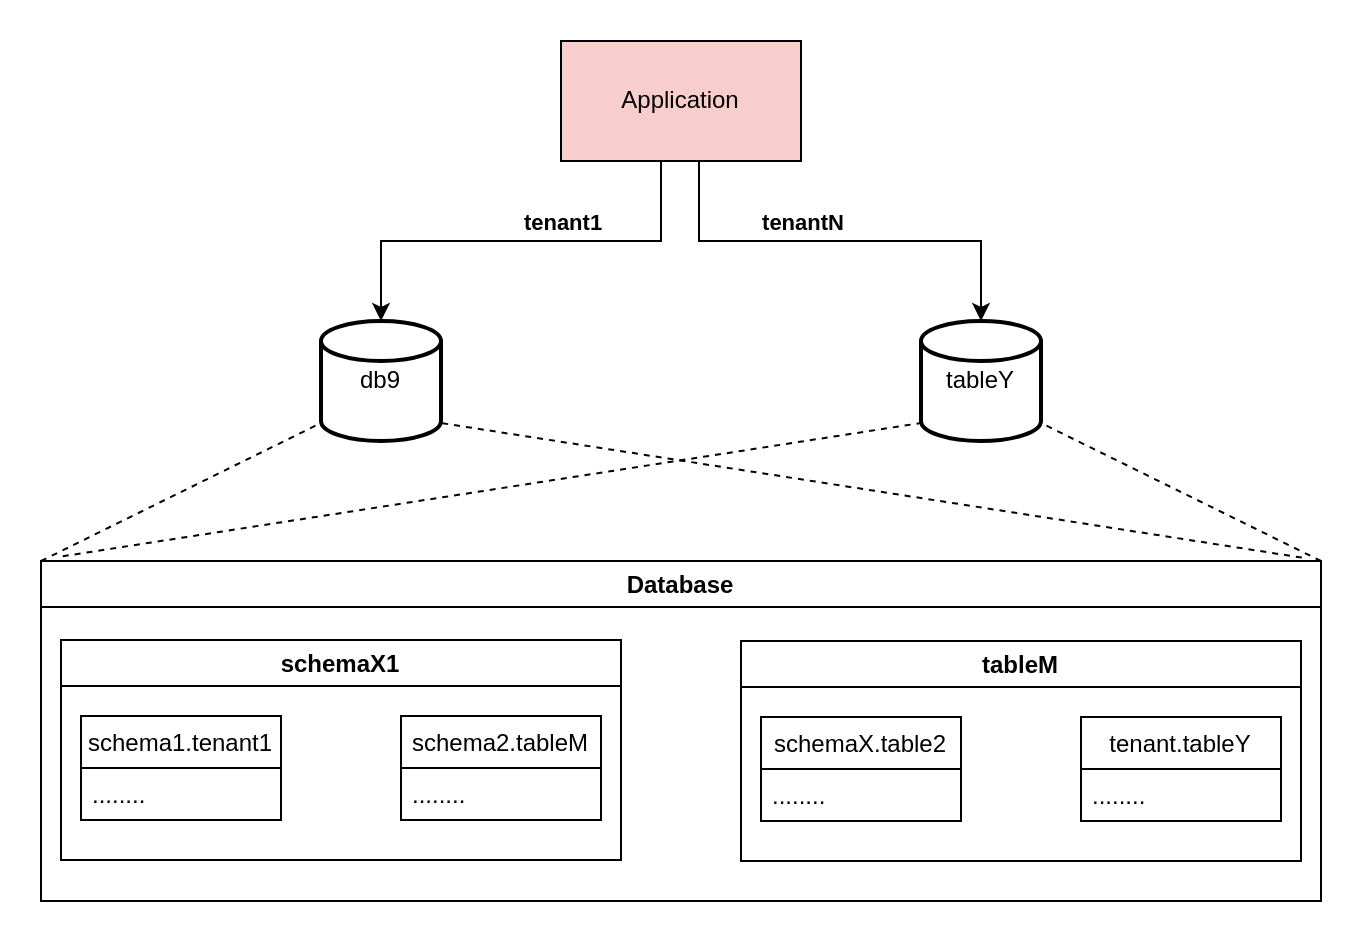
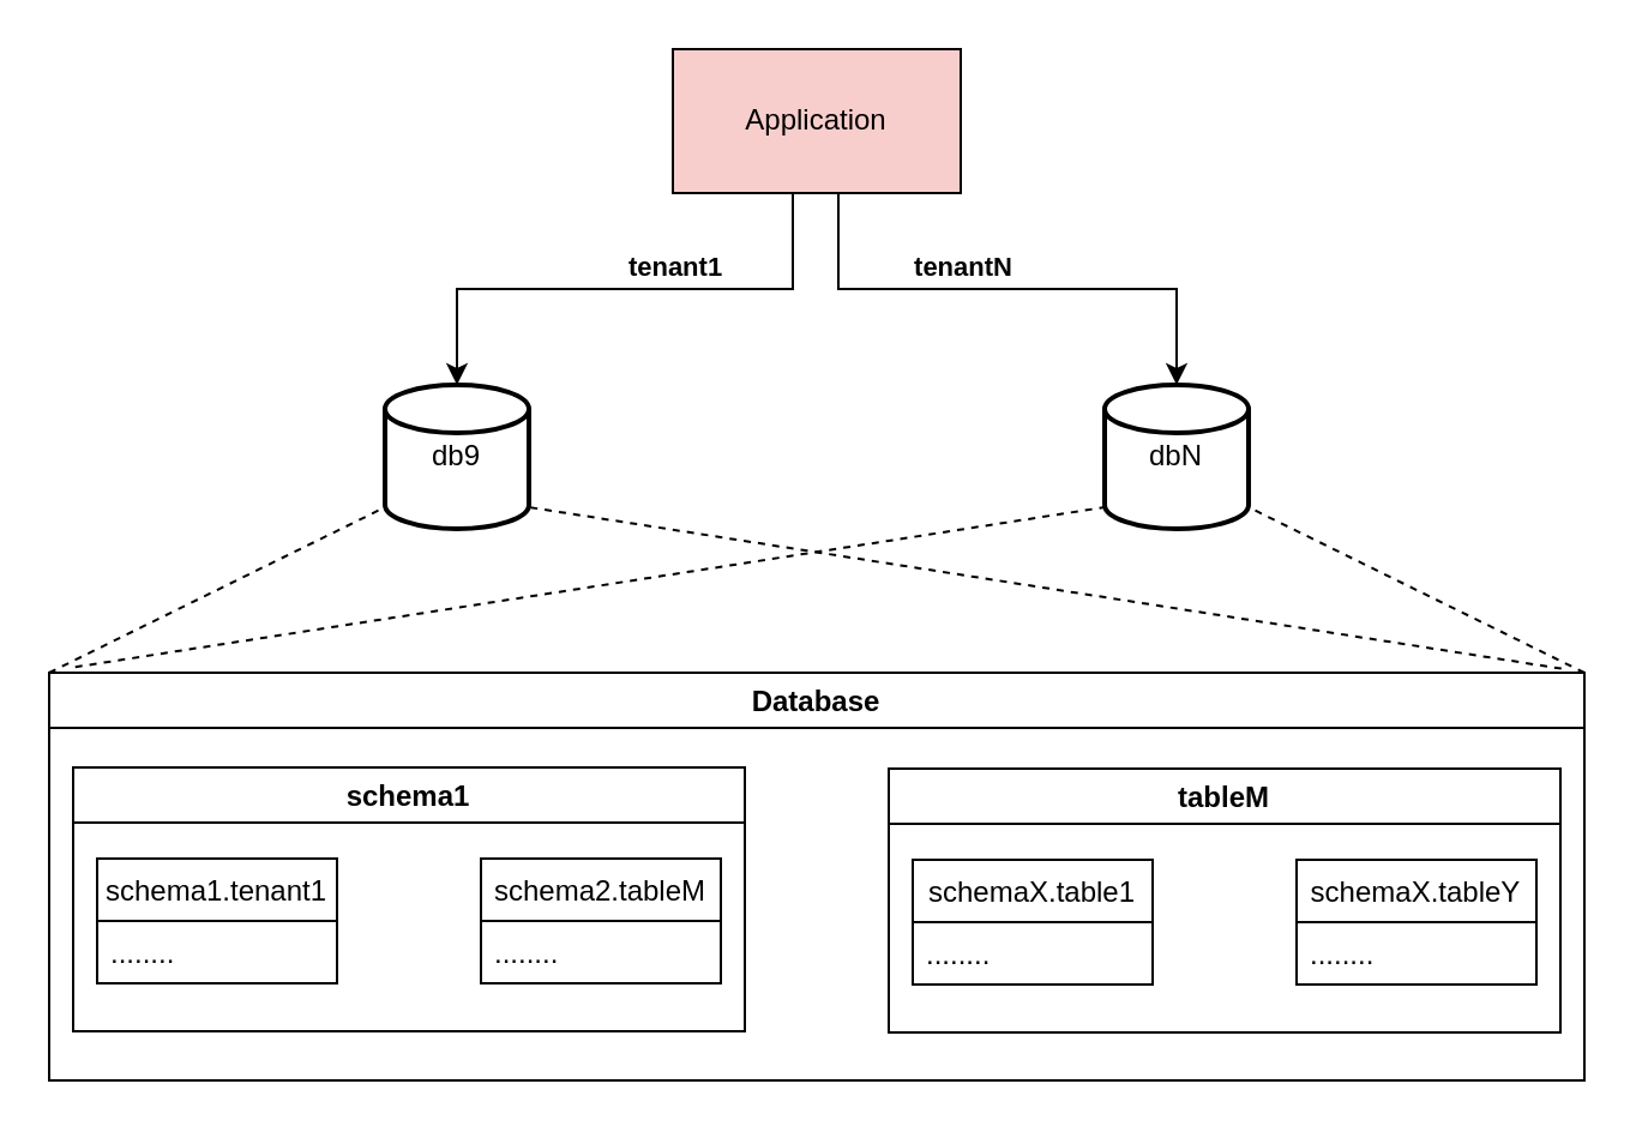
- <mxCell id="11" value="tableY" style="strokeWidth=2;html=1;shape=mxgraph.flowchart.database;whiteSpace=wrap;" parent="1" vertex="1"><mxGeometry x="460" y="160" width="60" height="60" as="geometry" /></mxCell>
+ <mxCell id="11" value="dbN" style="strokeWidth=2;html=1;shape=mxgraph.flowchart.database;whiteSpace=wrap;" parent="1" vertex="1"><mxGeometry x="460" y="160" width="60" height="60" as="geometry" /></mxCell>
- <mxCell id="13" value="schemaX1" style="swimlane;" parent="12" vertex="1"><mxGeometry x="10" y="39.5" width="280" height="110" as="geometry" /></mxCell>
+ <mxCell id="13" value="schema1" style="swimlane;" parent="12" vertex="1"><mxGeometry x="10" y="39.5" width="280" height="110" as="geometry" /></mxCell>
- <mxCell id="21" value="schemaX.table2" style="swimlane;fontStyle=0;childLayout=stackLayout;horizontal=1;startSize=26;fillColor=none;horizontalStack=0;resizeParent=1;resizeParentMax=0;resizeLast=0;collapsible=1;marginBottom=0;" parent="20" vertex="1"><mxGeometry x="10" y="38" width="100" height="52" as="geometry" /></mxCell>
+ <mxCell id="21" value="schemaX.table1" style="swimlane;fontStyle=0;childLayout=stackLayout;horizontal=1;startSize=26;fillColor=none;horizontalStack=0;resizeParent=1;resizeParentMax=0;resizeLast=0;collapsible=1;marginBottom=0;" parent="20" vertex="1"><mxGeometry x="10" y="38" width="100" height="52" as="geometry" /></mxCell>
- <mxCell id="23" value="tenant.tableY" style="swimlane;fontStyle=0;childLayout=stackLayout;horizontal=1;startSize=26;fillColor=none;horizontalStack=0;resizeParent=1;resizeParentMax=0;resizeLast=0;collapsible=1;marginBottom=0;" parent="20" vertex="1"><mxGeometry x="170" y="38" width="100" height="52" as="geometry" /></mxCell>
+ <mxCell id="23" value="schemaX.tableY" style="swimlane;fontStyle=0;childLayout=stackLayout;horizontal=1;startSize=26;fillColor=none;horizontalStack=0;resizeParent=1;resizeParentMax=0;resizeLast=0;collapsible=1;marginBottom=0;" parent="20" vertex="1"><mxGeometry x="170" y="38" width="100" height="52" as="geometry" /></mxCell>
